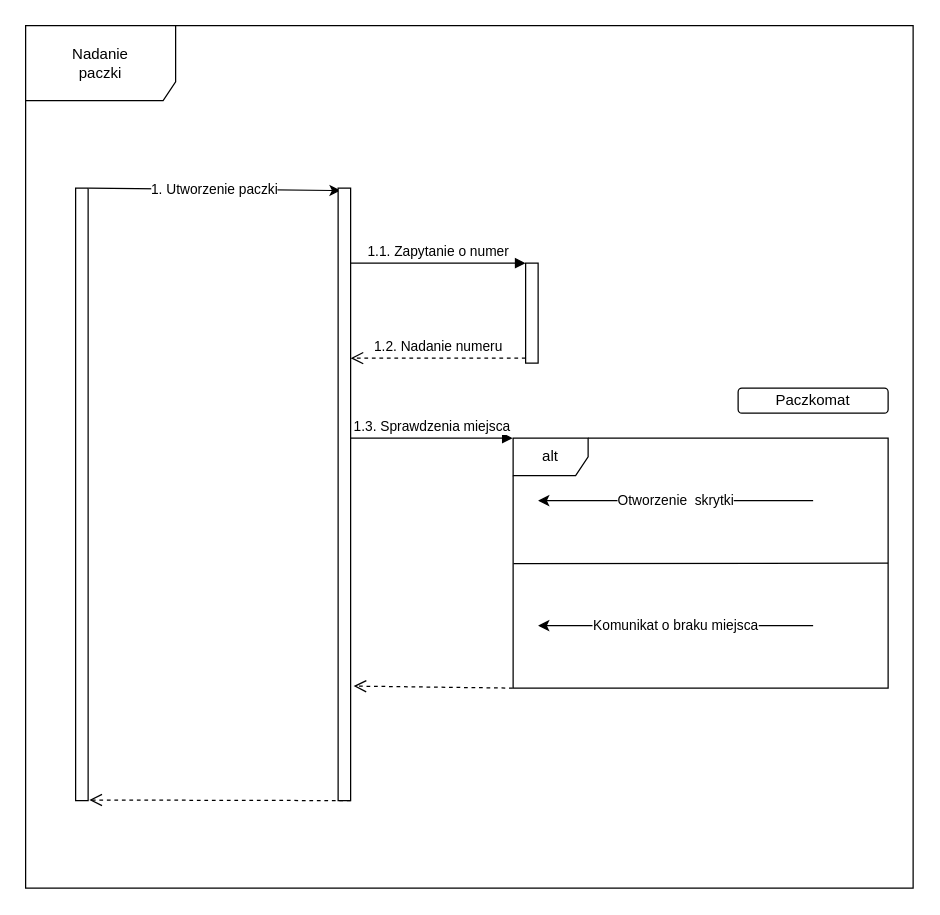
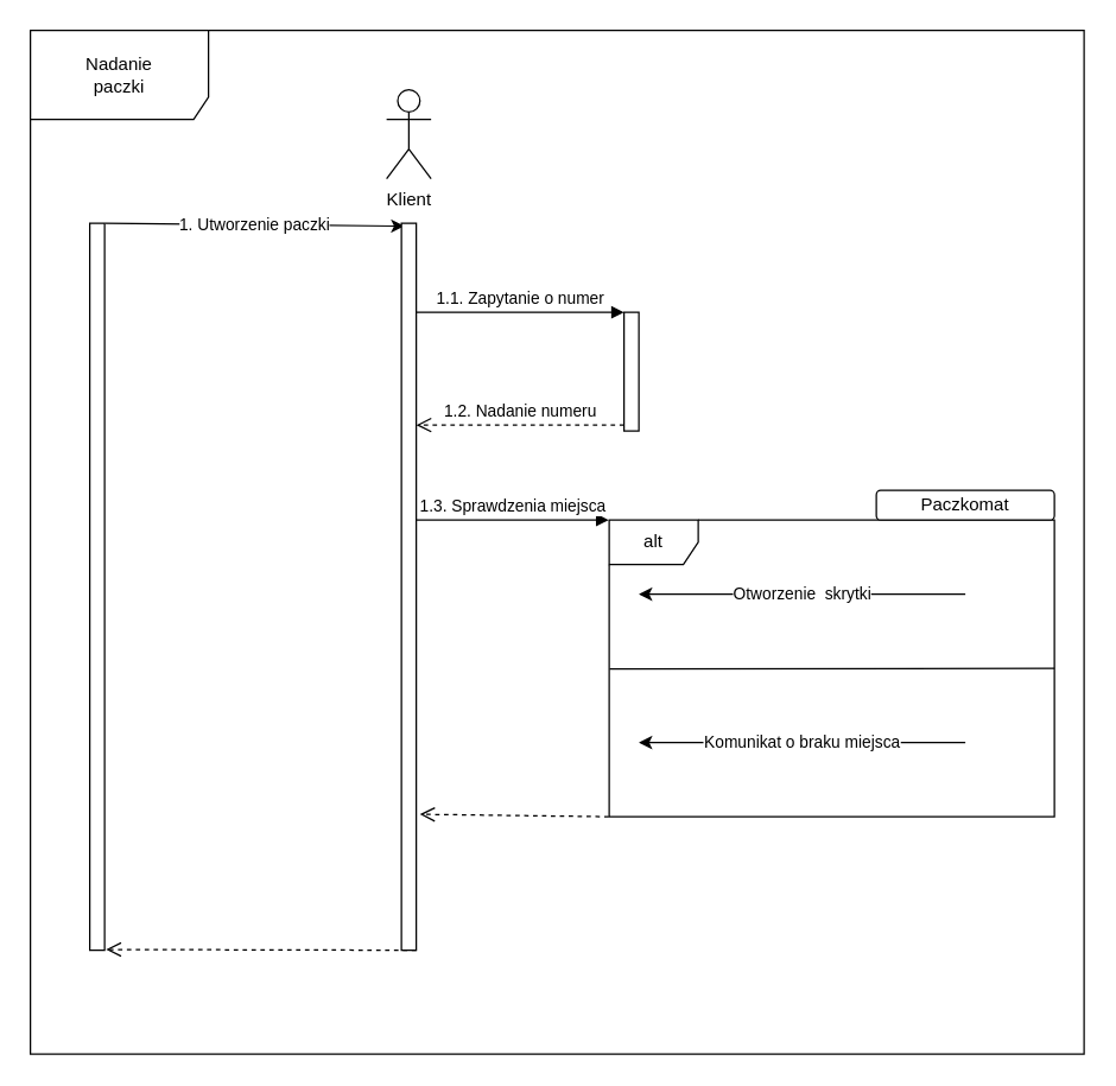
+ <mxCell id="4" value="Klient&lt;br&gt;" style="shape=umlActor;verticalLabelPosition=bottom;verticalAlign=top;html=1;" vertex="1" parent="1"><mxGeometry x="260" y="60" width="30" height="60" as="geometry" /></mxCell>
- <mxCell id="14" value="Paczkomat" style="rounded=1;whiteSpace=wrap;html=1;" vertex="1" parent="1"><mxGeometry x="590" y="310" width="120" height="20" as="geometry" /></mxCell>
+ <mxCell id="14" value="Paczkomat" style="rounded=1;whiteSpace=wrap;html=1;" vertex="1" parent="1"><mxGeometry x="590" y="330" width="120" height="20" as="geometry" /></mxCell>
